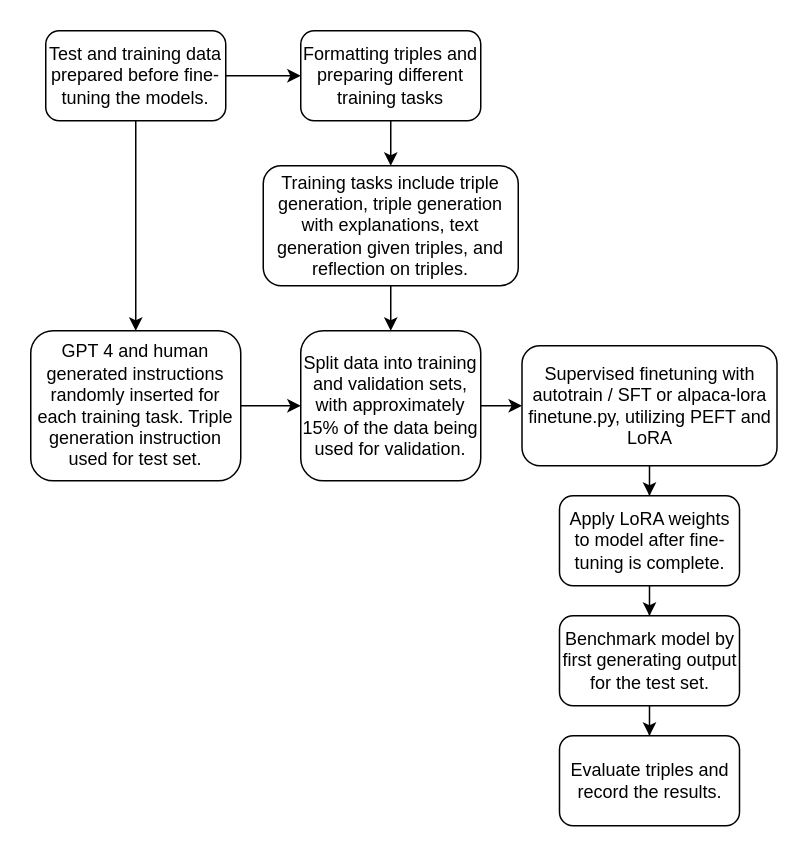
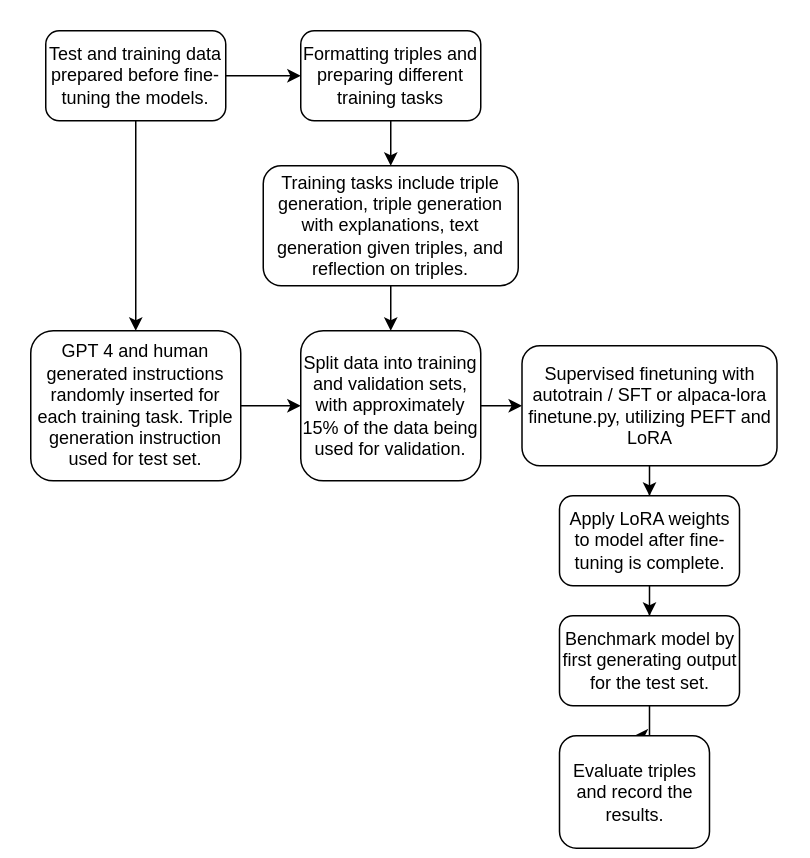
- <mxCell id="17" value="Evaluate triples and record the results." style="whiteSpace=wrap;html=1;rounded=1;" parent="1" vertex="1"><mxGeometry x="372.5" y="490" width="120" height="60" as="geometry" /></mxCell>
+ <mxCell id="17" value="Evaluate triples and record the results." style="whiteSpace=wrap;html=1;rounded=1;" parent="1" vertex="1"><mxGeometry x="372.5" y="490" width="100" height="75" as="geometry" /></mxCell>
